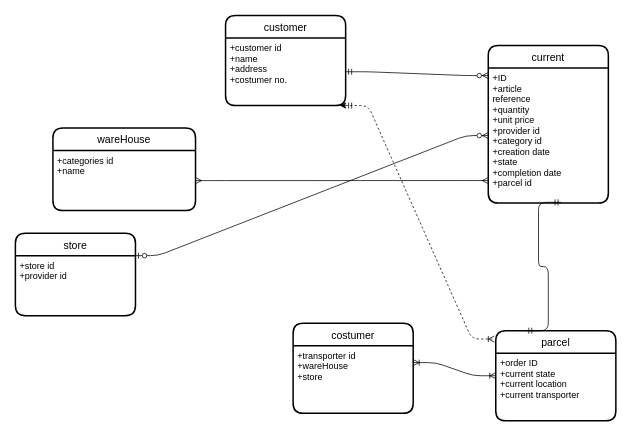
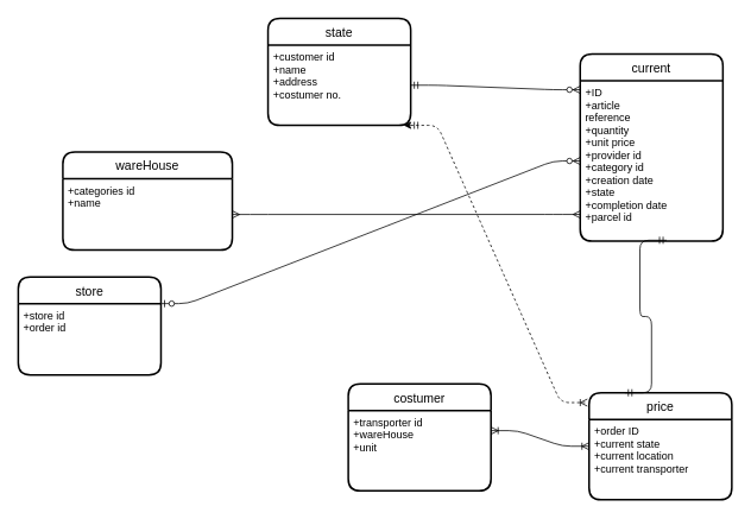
- <mxCell id="10" value="customer" style="swimlane;childLayout=stackLayout;horizontal=1;startSize=30;horizontalStack=0;rounded=1;fontSize=14;fontStyle=0;strokeWidth=2;resizeParent=0;resizeLast=1;shadow=0;dashed=0;align=center;" parent="1" vertex="1"><mxGeometry x="300" y="20" width="160" height="120" as="geometry" /></mxCell>
+ <mxCell id="10" value="state" style="swimlane;childLayout=stackLayout;horizontal=1;startSize=30;horizontalStack=0;rounded=1;fontSize=14;fontStyle=0;strokeWidth=2;resizeParent=0;resizeLast=1;shadow=0;dashed=0;align=center;" parent="1" vertex="1"><mxGeometry x="300" y="20" width="160" height="120" as="geometry" /></mxCell>
- <mxCell id="19" value="+store id&#10;+provider id" style="align=left;strokeColor=none;fillColor=none;spacingLeft=4;fontSize=12;verticalAlign=top;resizable=0;rotatable=0;part=1;" parent="18" vertex="1"><mxGeometry y="30" width="160" height="80" as="geometry" /></mxCell>
+ <mxCell id="19" value="+store id&#10;+order id" style="align=left;strokeColor=none;fillColor=none;spacingLeft=4;fontSize=12;verticalAlign=top;resizable=0;rotatable=0;part=1;" parent="18" vertex="1"><mxGeometry y="30" width="160" height="80" as="geometry" /></mxCell>
- <mxCell id="6" value="parcel" style="swimlane;childLayout=stackLayout;horizontal=1;startSize=30;horizontalStack=0;rounded=1;fontSize=14;fontStyle=0;strokeWidth=2;resizeParent=0;resizeLast=1;shadow=0;dashed=0;align=center;" parent="1" vertex="1"><mxGeometry x="660" y="440" width="160" height="120" as="geometry" /></mxCell>
+ <mxCell id="6" value="price" style="swimlane;childLayout=stackLayout;horizontal=1;startSize=30;horizontalStack=0;rounded=1;fontSize=14;fontStyle=0;strokeWidth=2;resizeParent=0;resizeLast=1;shadow=0;dashed=0;align=center;" parent="1" vertex="1"><mxGeometry x="660" y="440" width="160" height="120" as="geometry" /></mxCell>
- <mxCell id="9" value="+transporter id&#10;+wareHouse&#10;+store" style="align=left;strokeColor=none;fillColor=none;spacingLeft=4;fontSize=12;verticalAlign=top;resizable=0;rotatable=0;part=1;" parent="8" vertex="1"><mxGeometry y="30" width="160" height="90" as="geometry" /></mxCell>
+ <mxCell id="9" value="+transporter id&#10;+wareHouse&#10;+unit" style="align=left;strokeColor=none;fillColor=none;spacingLeft=4;fontSize=12;verticalAlign=top;resizable=0;rotatable=0;part=1;" parent="8" vertex="1"><mxGeometry y="30" width="160" height="90" as="geometry" /></mxCell>
